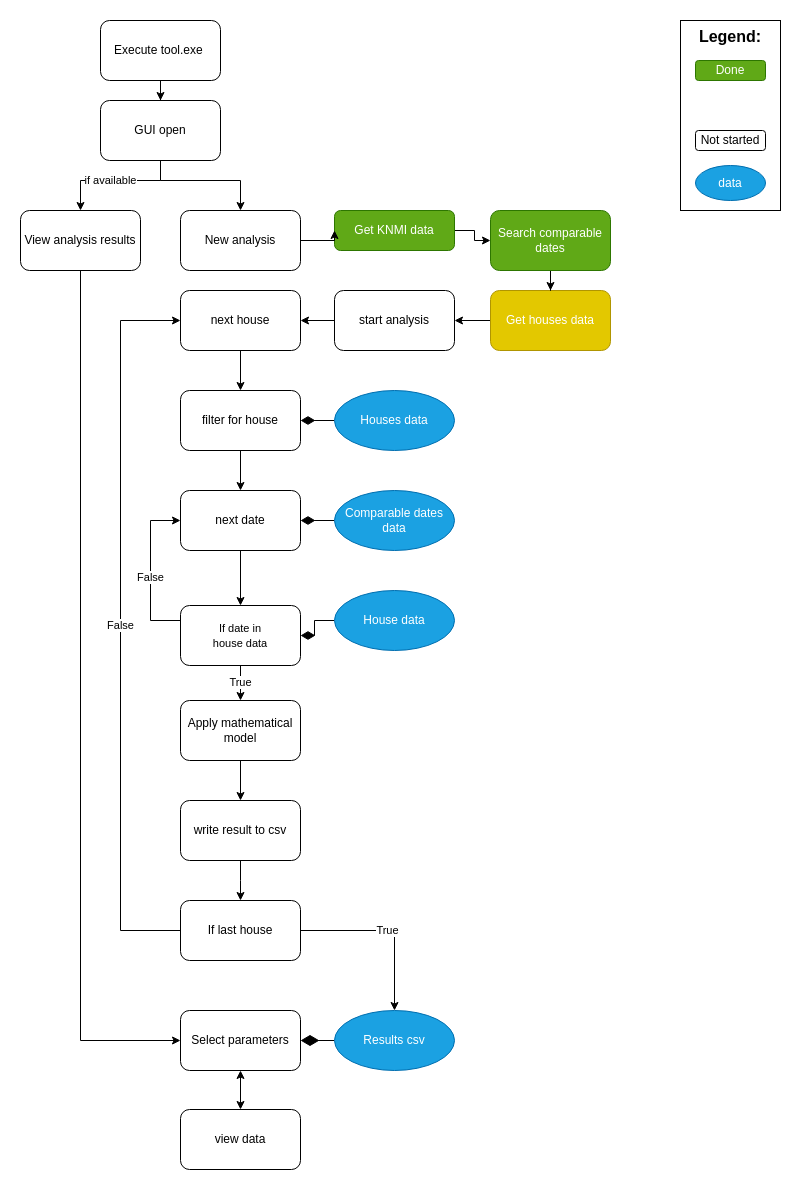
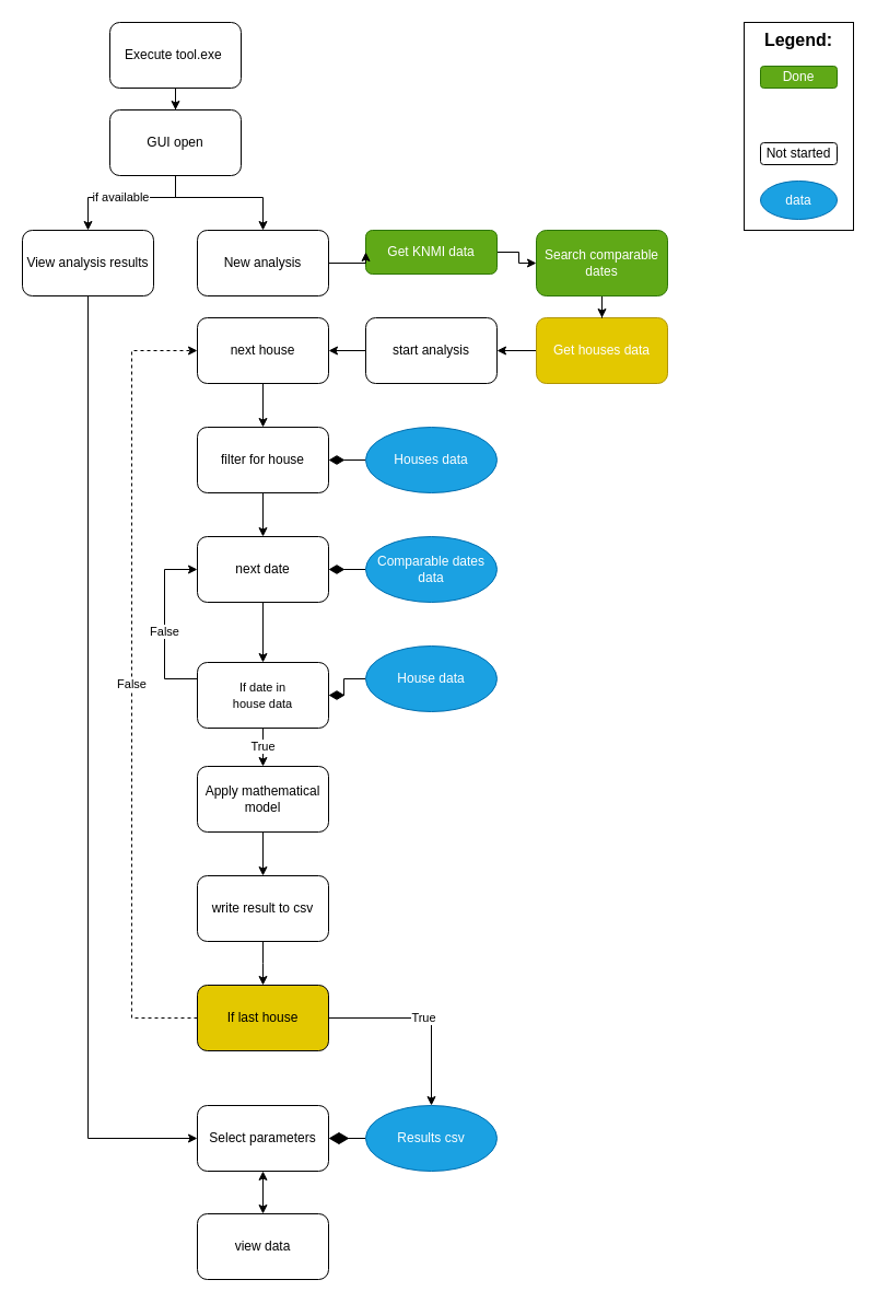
- <mxCell id="43" value="False" style="edgeStyle=orthogonalEdgeStyle;rounded=0;orthogonalLoop=1;jettySize=auto;html=1;exitX=0;exitY=0.5;exitDx=0;exitDy=0;entryX=0;entryY=0.5;entryDx=0;entryDy=0;startArrow=none;startFill=0;startSize=0;endArrow=classic;endFill=1;endSize=6;targetPerimeterSpacing=0;" parent="1" source="44" target="24" edge="1"><mxGeometry relative="1" as="geometry"><Array as="points"><mxPoint x="120" y="930" /><mxPoint x="120" y="320" /></Array></mxGeometry></mxCell>
+ <mxCell id="43" value="False" style="edgeStyle=orthogonalEdgeStyle;rounded=0;orthogonalLoop=1;jettySize=auto;html=1;exitX=0;exitY=0.5;exitDx=0;exitDy=0;entryX=0;entryY=0.5;entryDx=0;entryDy=0;startArrow=none;startFill=0;startSize=0;endArrow=classic;endFill=1;endSize=6;targetPerimeterSpacing=0;dashed=1;" parent="1" source="44" target="24" edge="1"><mxGeometry relative="1" as="geometry"><Array as="points"><mxPoint x="120" y="930" /><mxPoint x="120" y="320" /></Array></mxGeometry></mxCell>
- <mxCell id="44" value="If last house" style="whiteSpace=wrap;html=1;rounded=1;" parent="1" vertex="1"><mxGeometry x="180" y="900" width="120" height="60" as="geometry" /></mxCell>
+ <mxCell id="44" value="If last house" style="whiteSpace=wrap;html=1;rounded=1;fillColor=#e3c800;" parent="1" vertex="1"><mxGeometry x="180" y="900" width="120" height="60" as="geometry" /></mxCell>
